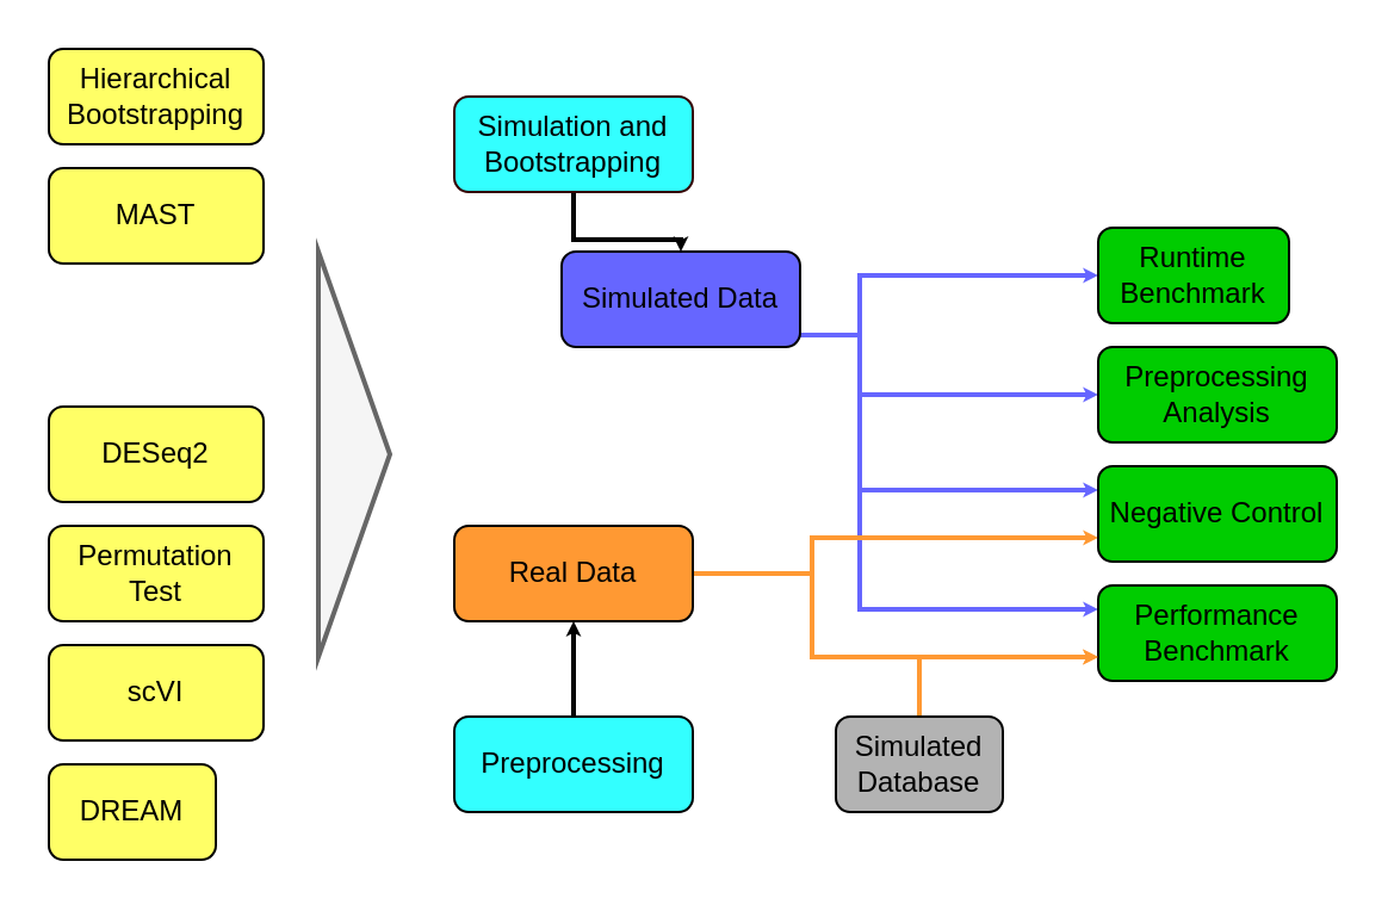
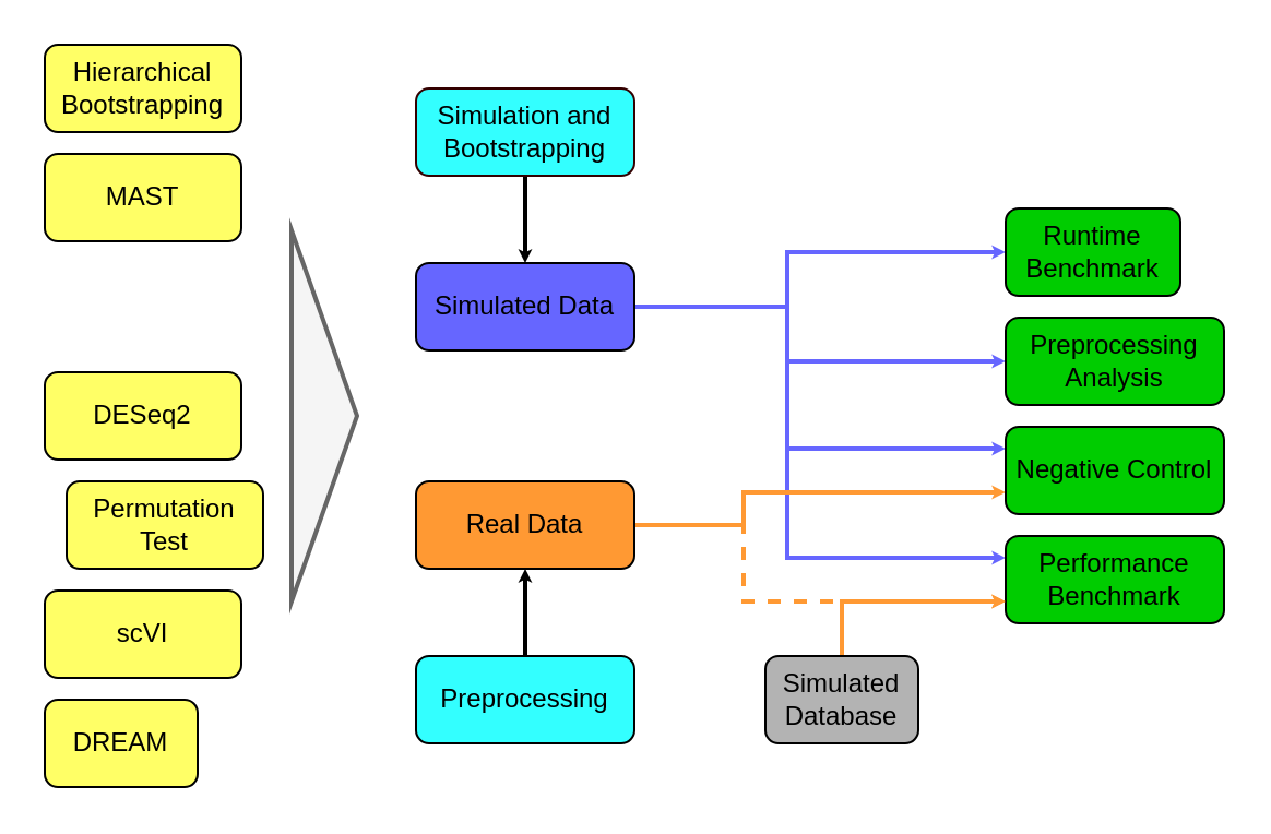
- <mxCell id="10" value="Simulated Data" style="rounded=1;whiteSpace=wrap;html=1;fontSize=12;glass=0;strokeWidth=1;shadow=0;fillColor=#6666FF;" parent="1" vertex="1"><mxGeometry x="235" y="105" width="100" height="40" as="geometry" /></mxCell>
+ <mxCell id="10" value="Simulated Data" style="rounded=1;whiteSpace=wrap;html=1;fontSize=12;glass=0;strokeWidth=1;shadow=0;fillColor=#6666FF;" parent="1" vertex="1"><mxGeometry x="190" y="120" width="100" height="40" as="geometry" /></mxCell>
- <mxCell id="4" value="Permutation Test" style="rounded=1;whiteSpace=wrap;html=1;fontSize=12;glass=0;strokeWidth=1;shadow=0;fillColor=#FFFF66;" parent="1" vertex="1"><mxGeometry x="20" y="220" width="90" height="40" as="geometry" /></mxCell>
+ <mxCell id="4" value="Permutation Test" style="rounded=1;whiteSpace=wrap;html=1;fontSize=12;glass=0;strokeWidth=1;shadow=0;fillColor=#FFFF66;" parent="1" vertex="1"><mxGeometry x="30" y="220" width="90" height="40" as="geometry" /></mxCell>
- <mxCell id="11" style="edgeStyle=orthogonalEdgeStyle;rounded=0;orthogonalLoop=1;jettySize=auto;html=1;entryX=0;entryY=0.75;entryDx=0;entryDy=0;strokeColor=#FF9933;endSize=0;strokeWidth=2;" parent="1" source="13" target="20" edge="1"><mxGeometry relative="1" as="geometry"><Array as="points"><mxPoint x="340" y="240" /><mxPoint x="340" y="275" /></Array></mxGeometry></mxCell>
+ <mxCell id="11" style="edgeStyle=orthogonalEdgeStyle;rounded=0;orthogonalLoop=1;jettySize=auto;html=1;entryX=0;entryY=0.75;entryDx=0;entryDy=0;strokeColor=#FF9933;endSize=0;strokeWidth=2;dashed=1;" parent="1" source="13" target="20" edge="1"><mxGeometry relative="1" as="geometry"><Array as="points"><mxPoint x="340" y="240" /><mxPoint x="340" y="275" /></Array></mxGeometry></mxCell>
